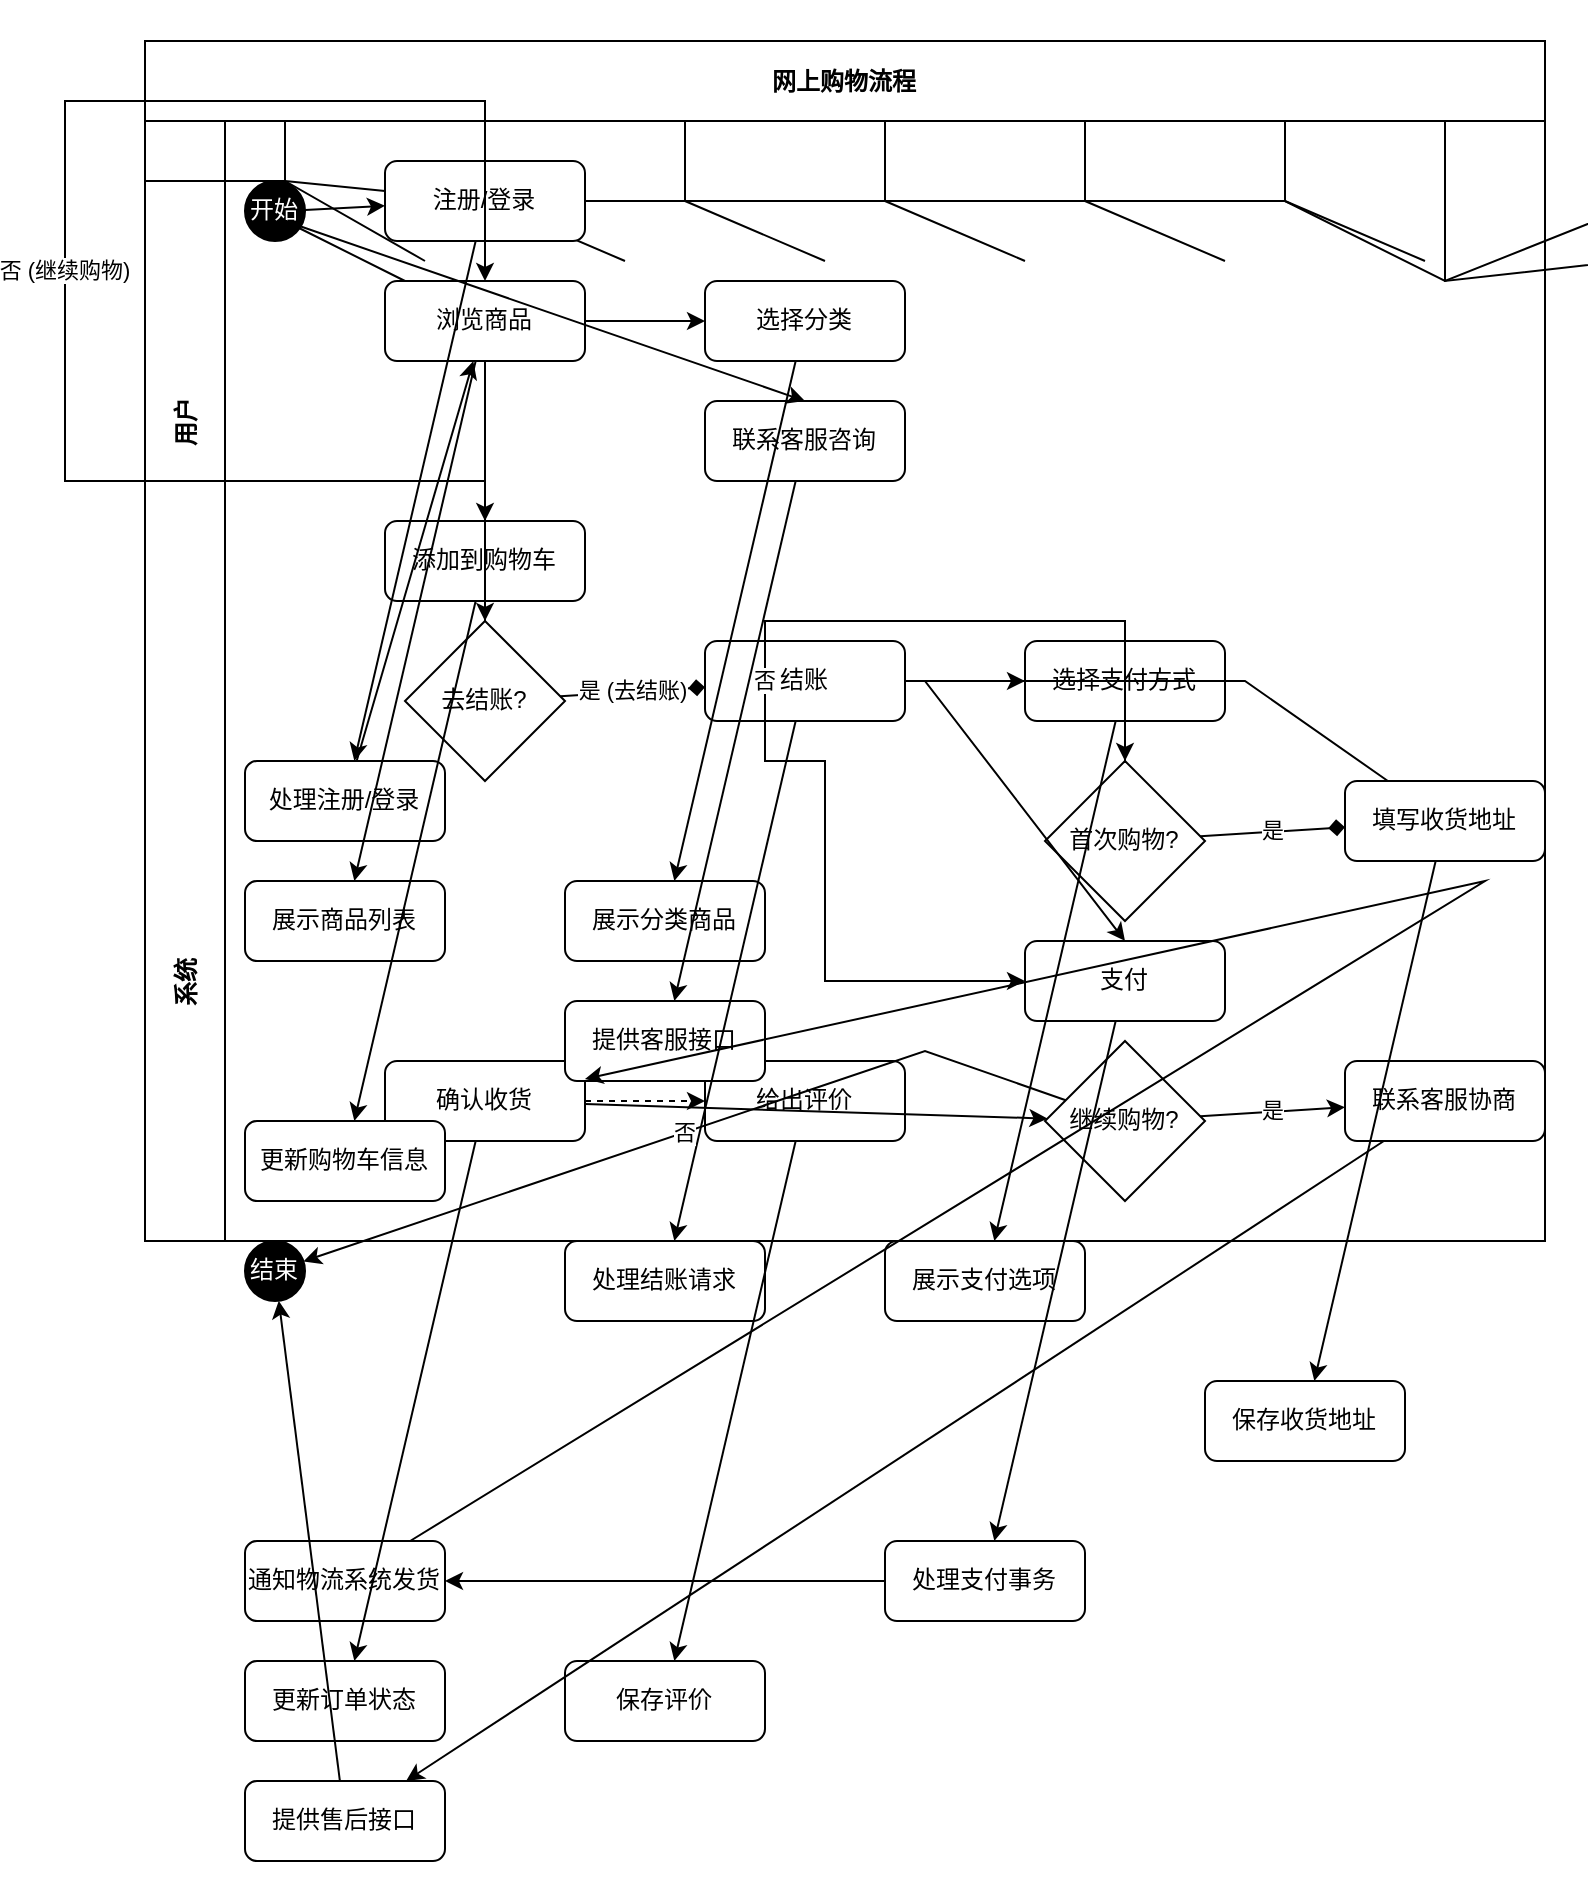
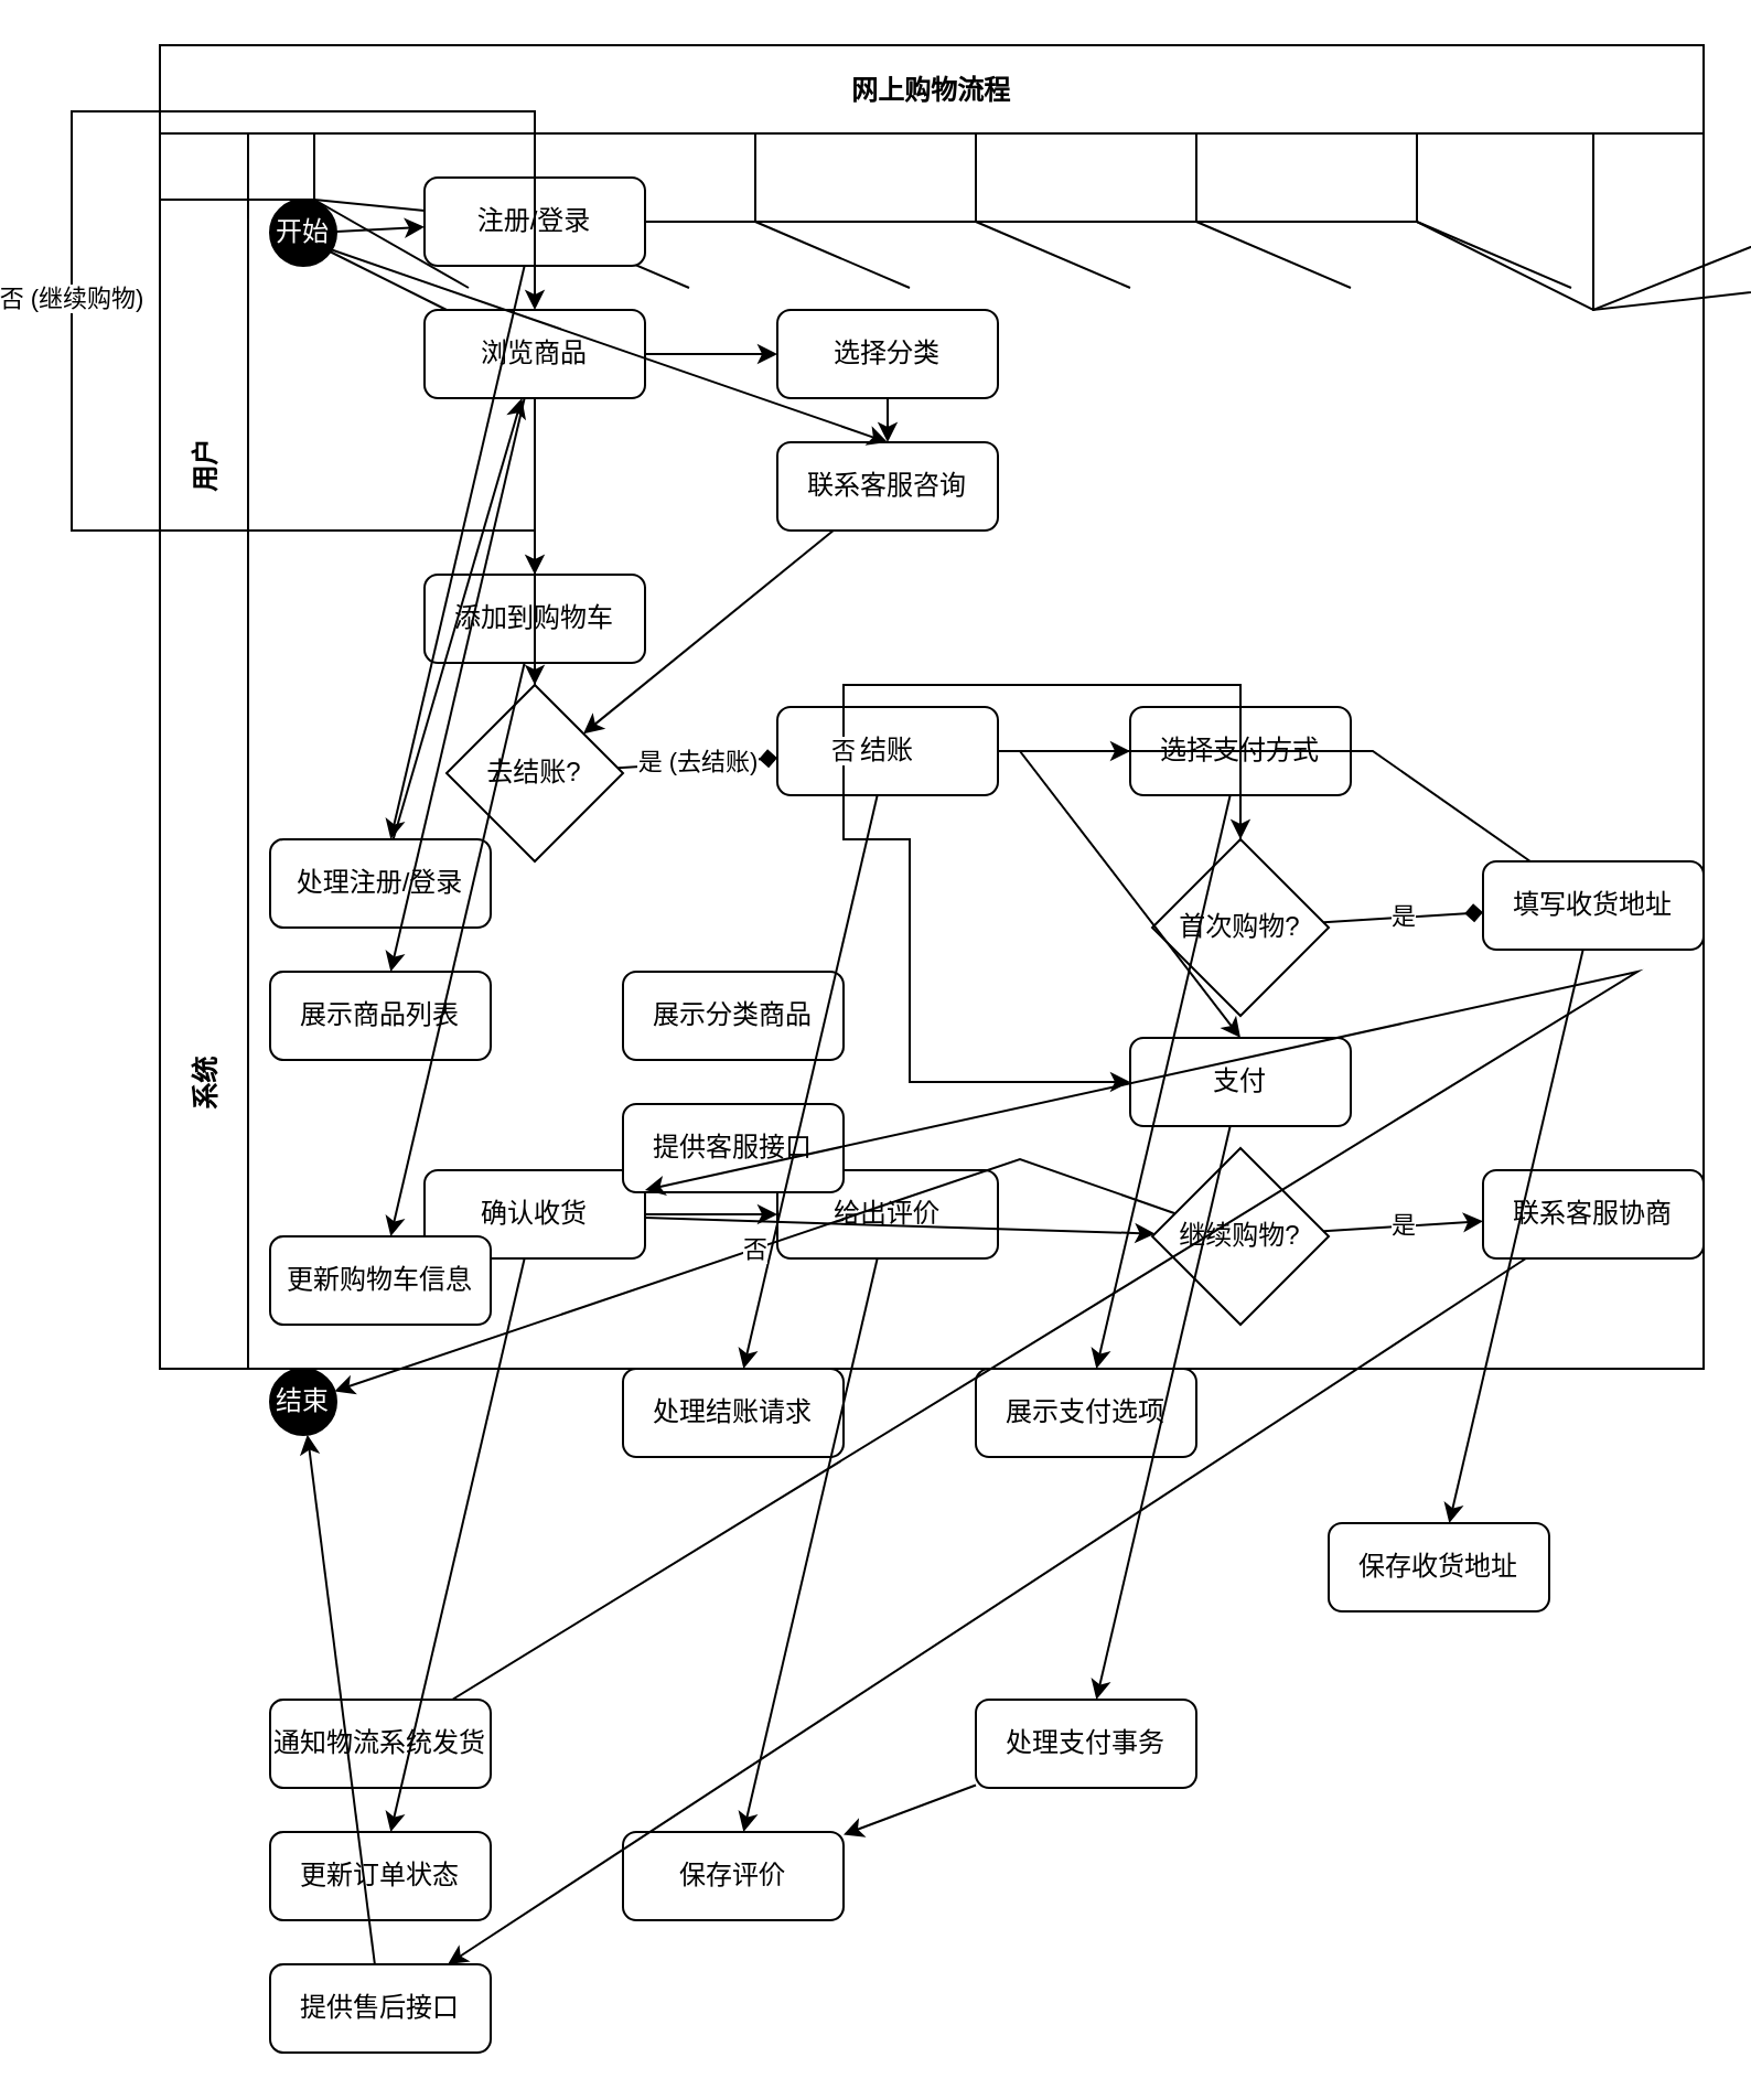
- <mxCell id="40" value="" style="endArrow=classic;html=1;rounded=0;" edge="1" parent="1" source="7" target="24"><mxGeometry width="50" height="50" relative="1" as="geometry"><mxPoint x="340" y="50" as="sourcePoint" /><mxPoint x="730" y="50" as="targetPoint" /></mxGeometry></mxCell>
+ <mxCell id="40" value="" style="endArrow=classic;html=1;rounded=0;" edge="1" parent="1" source="7" target="8"><mxGeometry width="50" height="50" relative="1" as="geometry"><mxPoint x="340" y="50" as="sourcePoint" /><mxPoint x="730" y="50" as="targetPoint" /></mxGeometry></mxCell>
- <mxCell id="42" value="" style="endArrow=classic;html=1;rounded=0;" edge="1" parent="1" source="8" target="25"><mxGeometry width="50" height="50" relative="1" as="geometry"><mxPoint x="340" y="110" as="sourcePoint" /><mxPoint x="730" y="110" as="targetPoint" /></mxGeometry></mxCell>
+ <mxCell id="42" value="" style="endArrow=classic;html=1;rounded=0;" edge="1" parent="1" source="8" target="10"><mxGeometry width="50" height="50" relative="1" as="geometry"><mxPoint x="340" y="110" as="sourcePoint" /><mxPoint x="730" y="110" as="targetPoint" /></mxGeometry></mxCell>
- <mxCell id="60" value="" style="endArrow=classic;html=1;rounded=0;dashed=1;" edge="1" parent="1" source="16" target="17"><mxGeometry width="50" height="50" relative="1" as="geometry"><mxPoint x="180" y="440" as="sourcePoint" /><mxPoint x="240" y="440" as="targetPoint" /></mxGeometry></mxCell>
+ <mxCell id="60" value="" style="endArrow=classic;html=1;rounded=0;" edge="1" parent="1" source="16" target="17"><mxGeometry width="50" height="50" relative="1" as="geometry"><mxPoint x="180" y="440" as="sourcePoint" /><mxPoint x="240" y="440" as="targetPoint" /></mxGeometry></mxCell>
- <mxCell id="57" value="" style="endArrow=classic;html=1;rounded=0;" edge="1" parent="1" source="30" target="31"><mxGeometry width="50" height="50" relative="1" as="geometry"><mxPoint x="730" y="380" as="sourcePoint" /><mxPoint x="730" y="380" as="targetPoint" /></mxGeometry></mxCell>
+ <mxCell id="57" value="" style="endArrow=classic;html=1;rounded=0;" edge="1" parent="1" source="30" target="33"><mxGeometry width="50" height="50" relative="1" as="geometry"><mxPoint x="730" y="380" as="sourcePoint" /><mxPoint x="730" y="380" as="targetPoint" /></mxGeometry></mxCell>
